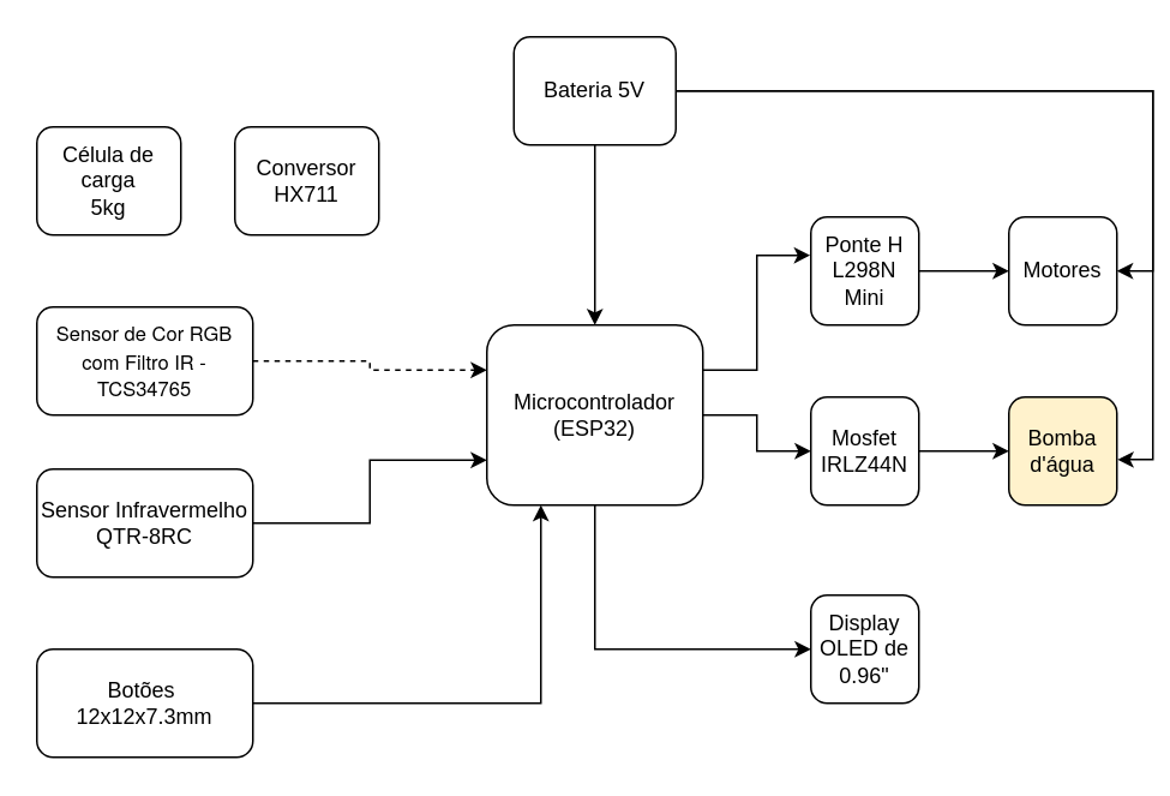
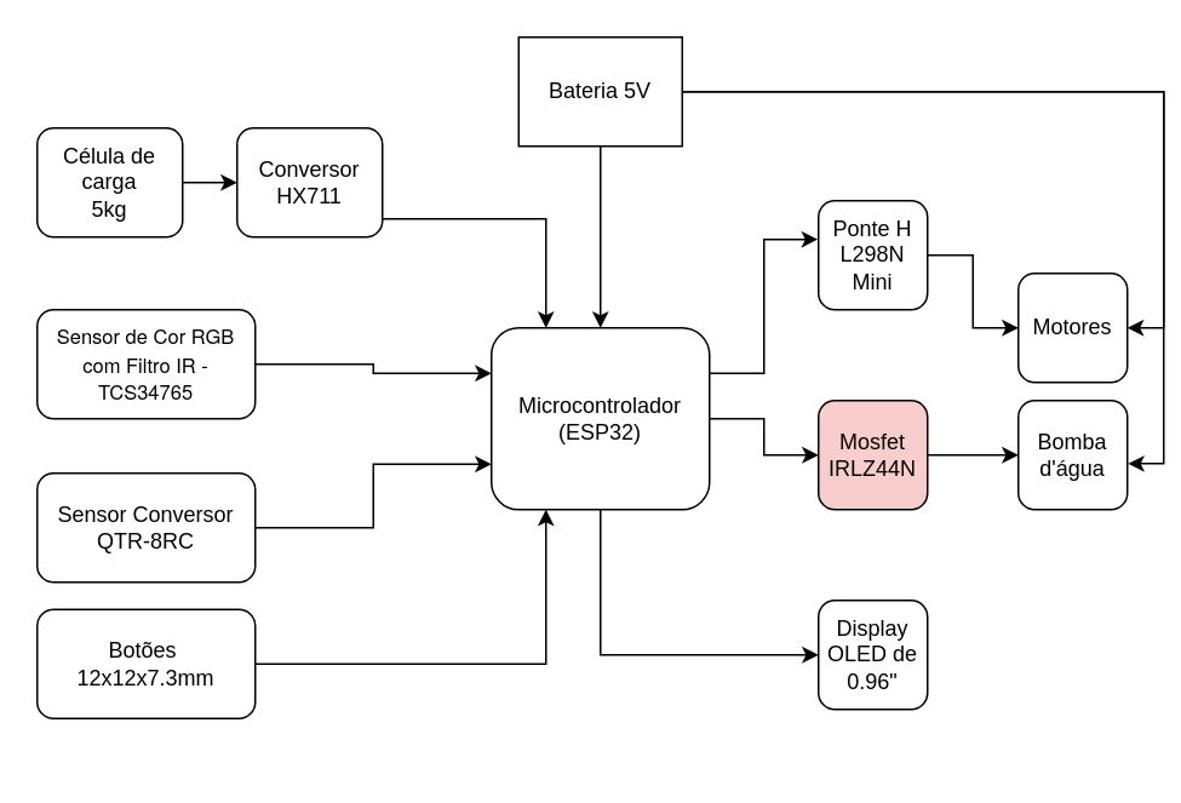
- <mxCell id="19" value="Bateria 5V" style="rounded=1;whiteSpace=wrap;html=1;" vertex="1" parent="1"><mxGeometry x="285" y="20" width="90" height="60" as="geometry" /></mxCell>
+ <mxCell id="19" value="Bateria 5V" style="whiteSpace=wrap;html=1;rounded=0;" vertex="1" parent="1"><mxGeometry x="285" y="20" width="90" height="60" as="geometry" /></mxCell>
+ <mxCell id="23" value="" style="edgeStyle=orthogonalEdgeStyle;rounded=0;orthogonalLoop=1;jettySize=auto;html=1;" edge="1" parent="1" source="24" target="26"><mxGeometry relative="1" as="geometry" /></mxCell>
+ <mxCell id="25" style="edgeStyle=orthogonalEdgeStyle;rounded=0;orthogonalLoop=1;jettySize=auto;html=1;entryX=0.25;entryY=0;entryDx=0;entryDy=0;" edge="1" parent="1" source="26" target="4"><mxGeometry relative="1" as="geometry"><Array as="points"><mxPoint x="180" y="120" /><mxPoint x="300" y="120" /></Array></mxGeometry></mxCell>
- <mxCell id="12" value="Ponte H&lt;div&gt;L298N Mini&lt;/div&gt;" style="rounded=1;whiteSpace=wrap;html=1;" vertex="1" parent="1"><mxGeometry x="450" y="120" width="60" height="60" as="geometry" /></mxCell>
+ <mxCell id="12" value="Ponte H&lt;div&gt;L298N Mini&lt;/div&gt;" style="rounded=1;whiteSpace=wrap;html=1;" vertex="1" parent="1"><mxGeometry x="450" y="110" width="60" height="60" as="geometry" /></mxCell>
- <mxCell id="14" value="Motores" style="rounded=1;whiteSpace=wrap;html=1;" vertex="1" parent="1"><mxGeometry x="560" y="120" width="60" height="60" as="geometry" /></mxCell>
+ <mxCell id="14" value="Motores" style="rounded=1;whiteSpace=wrap;html=1;" vertex="1" parent="1"><mxGeometry x="560" y="150" width="60" height="60" as="geometry" /></mxCell>
- <mxCell id="7" style="edgeStyle=orthogonalEdgeStyle;rounded=0;orthogonalLoop=1;jettySize=auto;html=1;entryX=0;entryY=0.25;entryDx=0;entryDy=0;dashed=1;" edge="1" parent="1" source="8" target="4"><mxGeometry relative="1" as="geometry" /></mxCell>
+ <mxCell id="7" style="edgeStyle=orthogonalEdgeStyle;rounded=0;orthogonalLoop=1;jettySize=auto;html=1;entryX=0;entryY=0.25;entryDx=0;entryDy=0;" edge="1" parent="1" source="8" target="4"><mxGeometry relative="1" as="geometry" /></mxCell>
- <mxCell id="16" value="Mosfet&lt;div&gt;IRLZ44N&lt;/div&gt;" style="rounded=1;whiteSpace=wrap;html=1;" vertex="1" parent="1"><mxGeometry x="450" y="220" width="60" height="60" as="geometry" /></mxCell>
+ <mxCell id="16" value="Mosfet&lt;div&gt;IRLZ44N&lt;/div&gt;" style="rounded=1;whiteSpace=wrap;html=1;fillColor=#f8cecc;" vertex="1" parent="1"><mxGeometry x="450" y="220" width="60" height="60" as="geometry" /></mxCell>
- <mxCell id="20" value="Bomba&lt;div&gt;d'água&lt;/div&gt;" style="rounded=1;whiteSpace=wrap;html=1;fillColor=#fff2cc;" vertex="1" parent="1"><mxGeometry x="560" y="220" width="60" height="60" as="geometry" /></mxCell>
+ <mxCell id="20" value="Bomba&lt;div&gt;d'água&lt;/div&gt;" style="rounded=1;whiteSpace=wrap;html=1;" vertex="1" parent="1"><mxGeometry x="560" y="220" width="60" height="60" as="geometry" /></mxCell>
- <mxCell id="6" value="Sensor Infravermelho&lt;div&gt;QTR-8RC&lt;/div&gt;" style="rounded=1;whiteSpace=wrap;html=1;" vertex="1" parent="1"><mxGeometry x="20" y="260" width="120" height="60" as="geometry" /></mxCell>
+ <mxCell id="6" value="Sensor Conversor&lt;div&gt;QTR-8RC&lt;/div&gt;" style="rounded=1;whiteSpace=wrap;html=1;" vertex="1" parent="1"><mxGeometry x="20" y="260" width="120" height="60" as="geometry" /></mxCell>
- <mxCell id="10" value="Botões&amp;nbsp;&lt;div&gt;12x12x7.3mm&lt;/div&gt;" style="rounded=1;whiteSpace=wrap;html=1;" vertex="1" parent="1"><mxGeometry x="20" y="360" width="120" height="60" as="geometry" /></mxCell>
+ <mxCell id="10" value="Botões&amp;nbsp;&lt;div&gt;12x12x7.3mm&lt;/div&gt;" style="rounded=1;whiteSpace=wrap;html=1;" vertex="1" parent="1"><mxGeometry x="20" y="335" width="120" height="60" as="geometry" /></mxCell>
